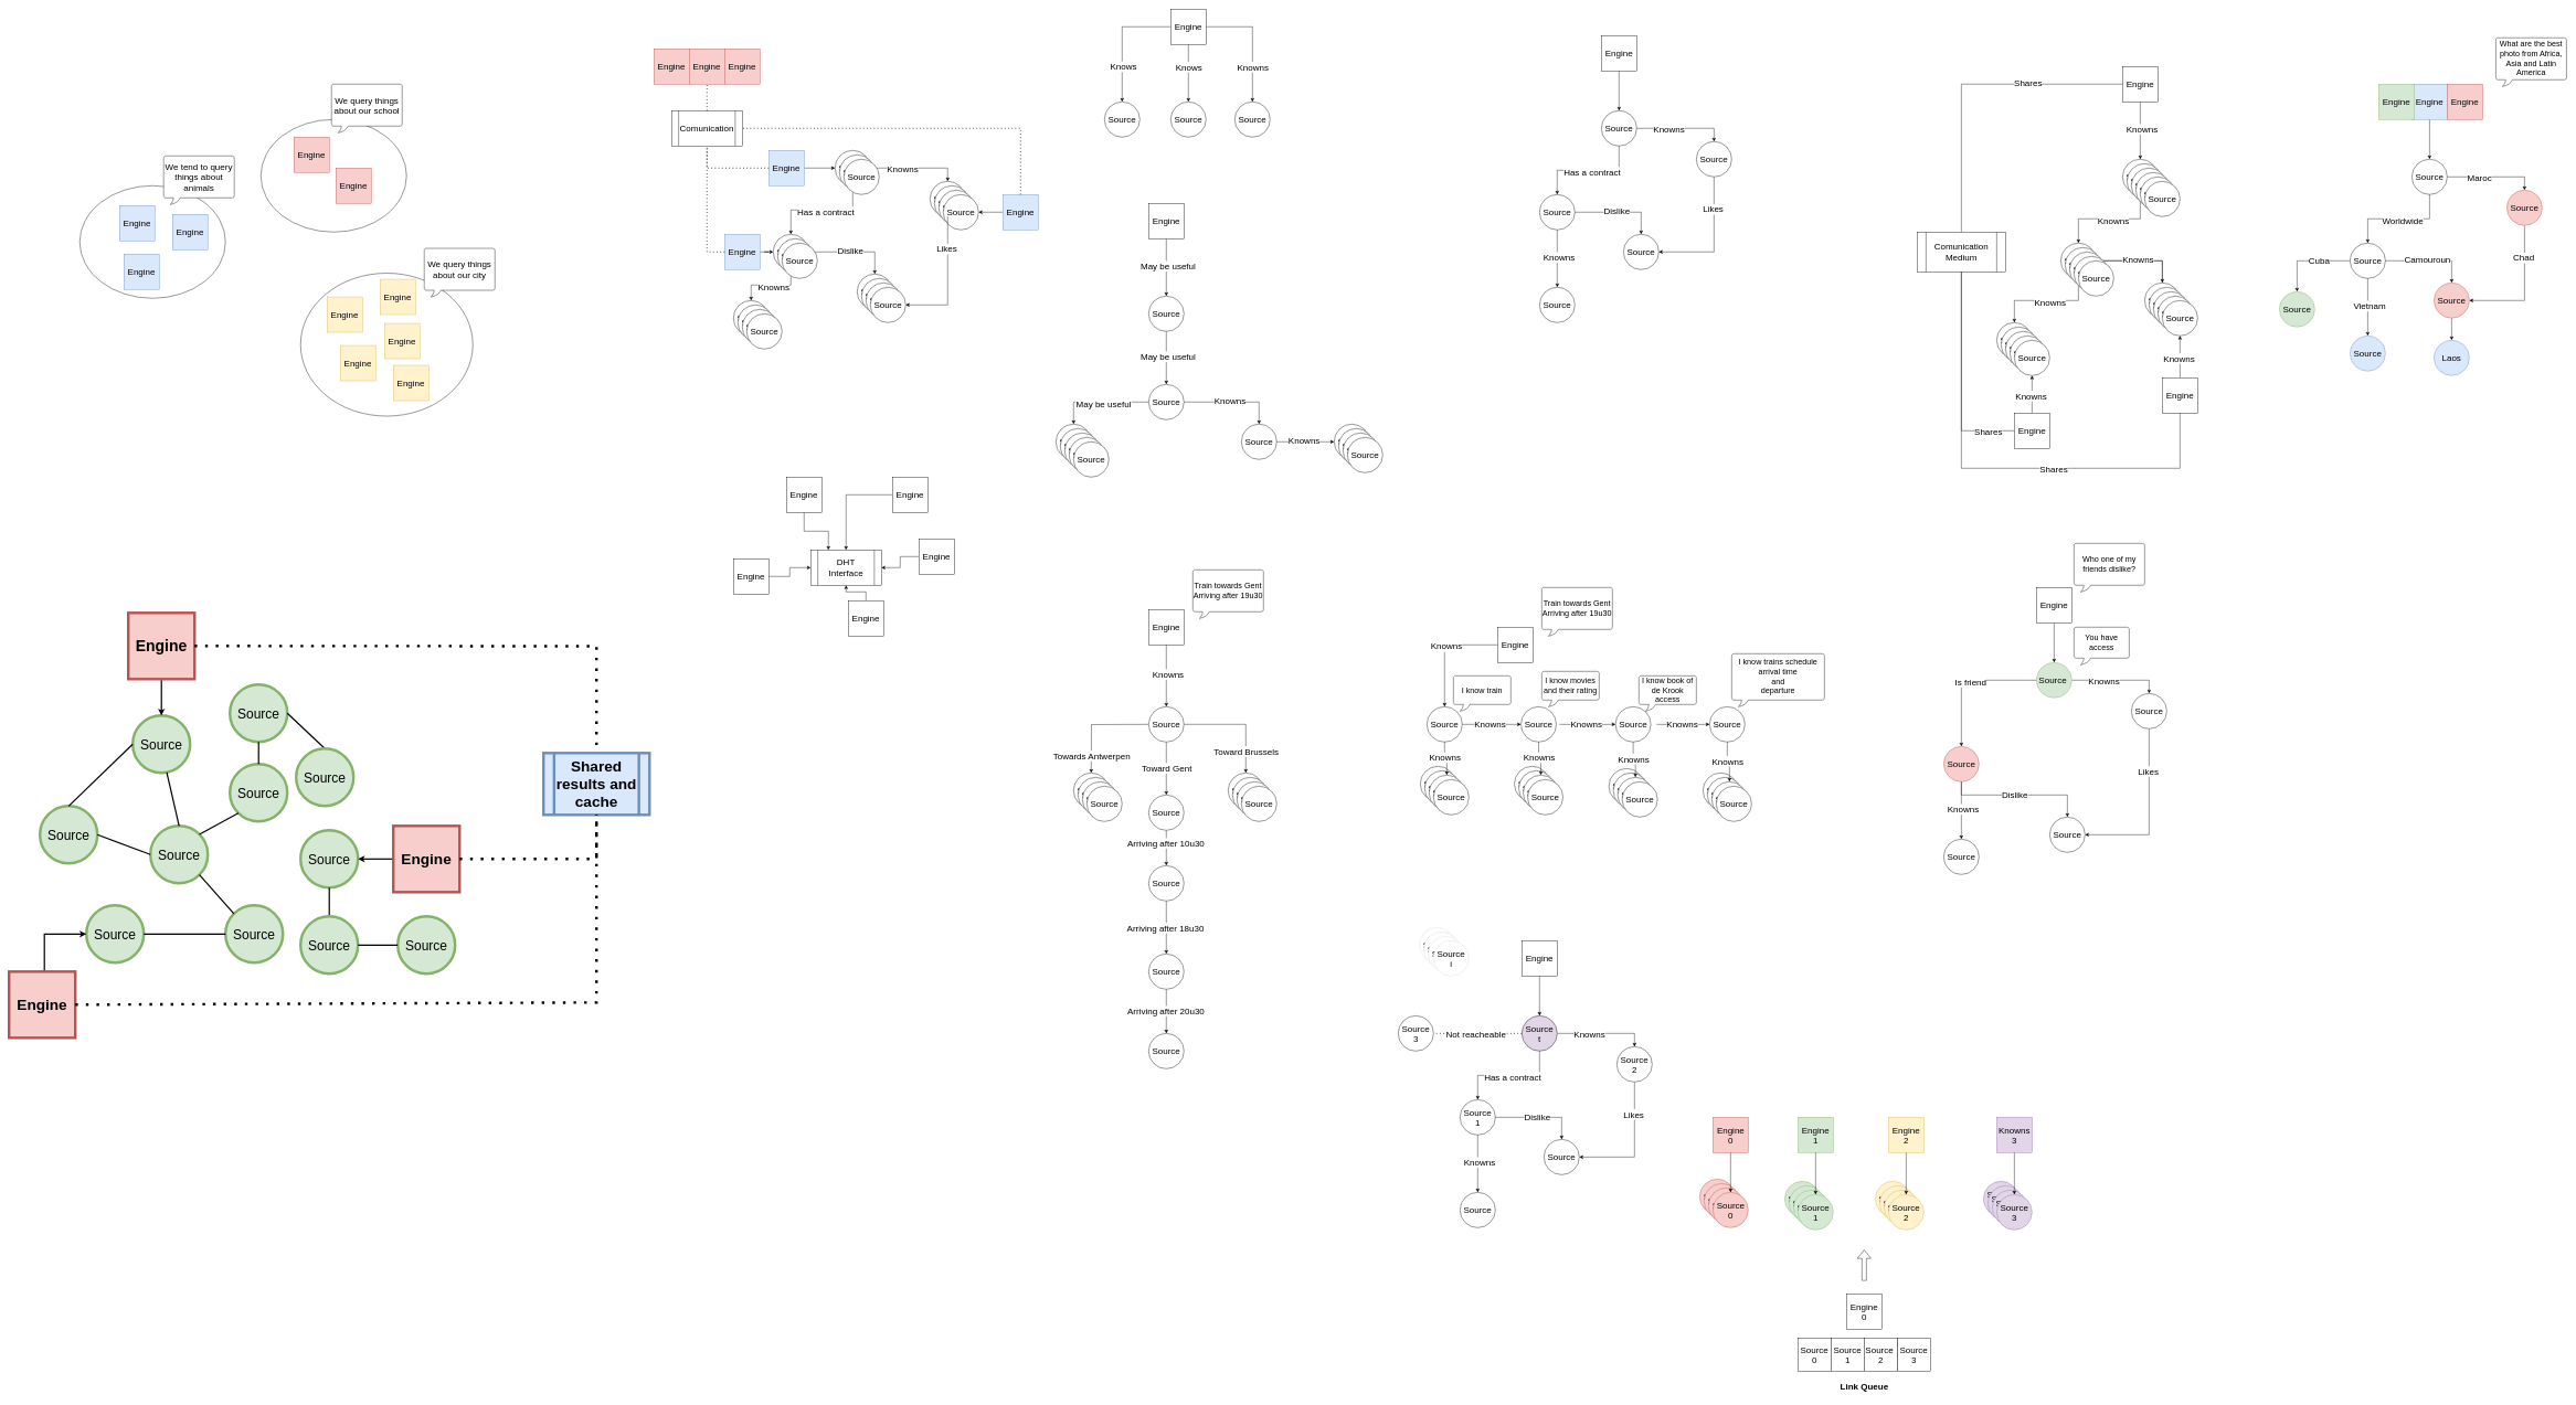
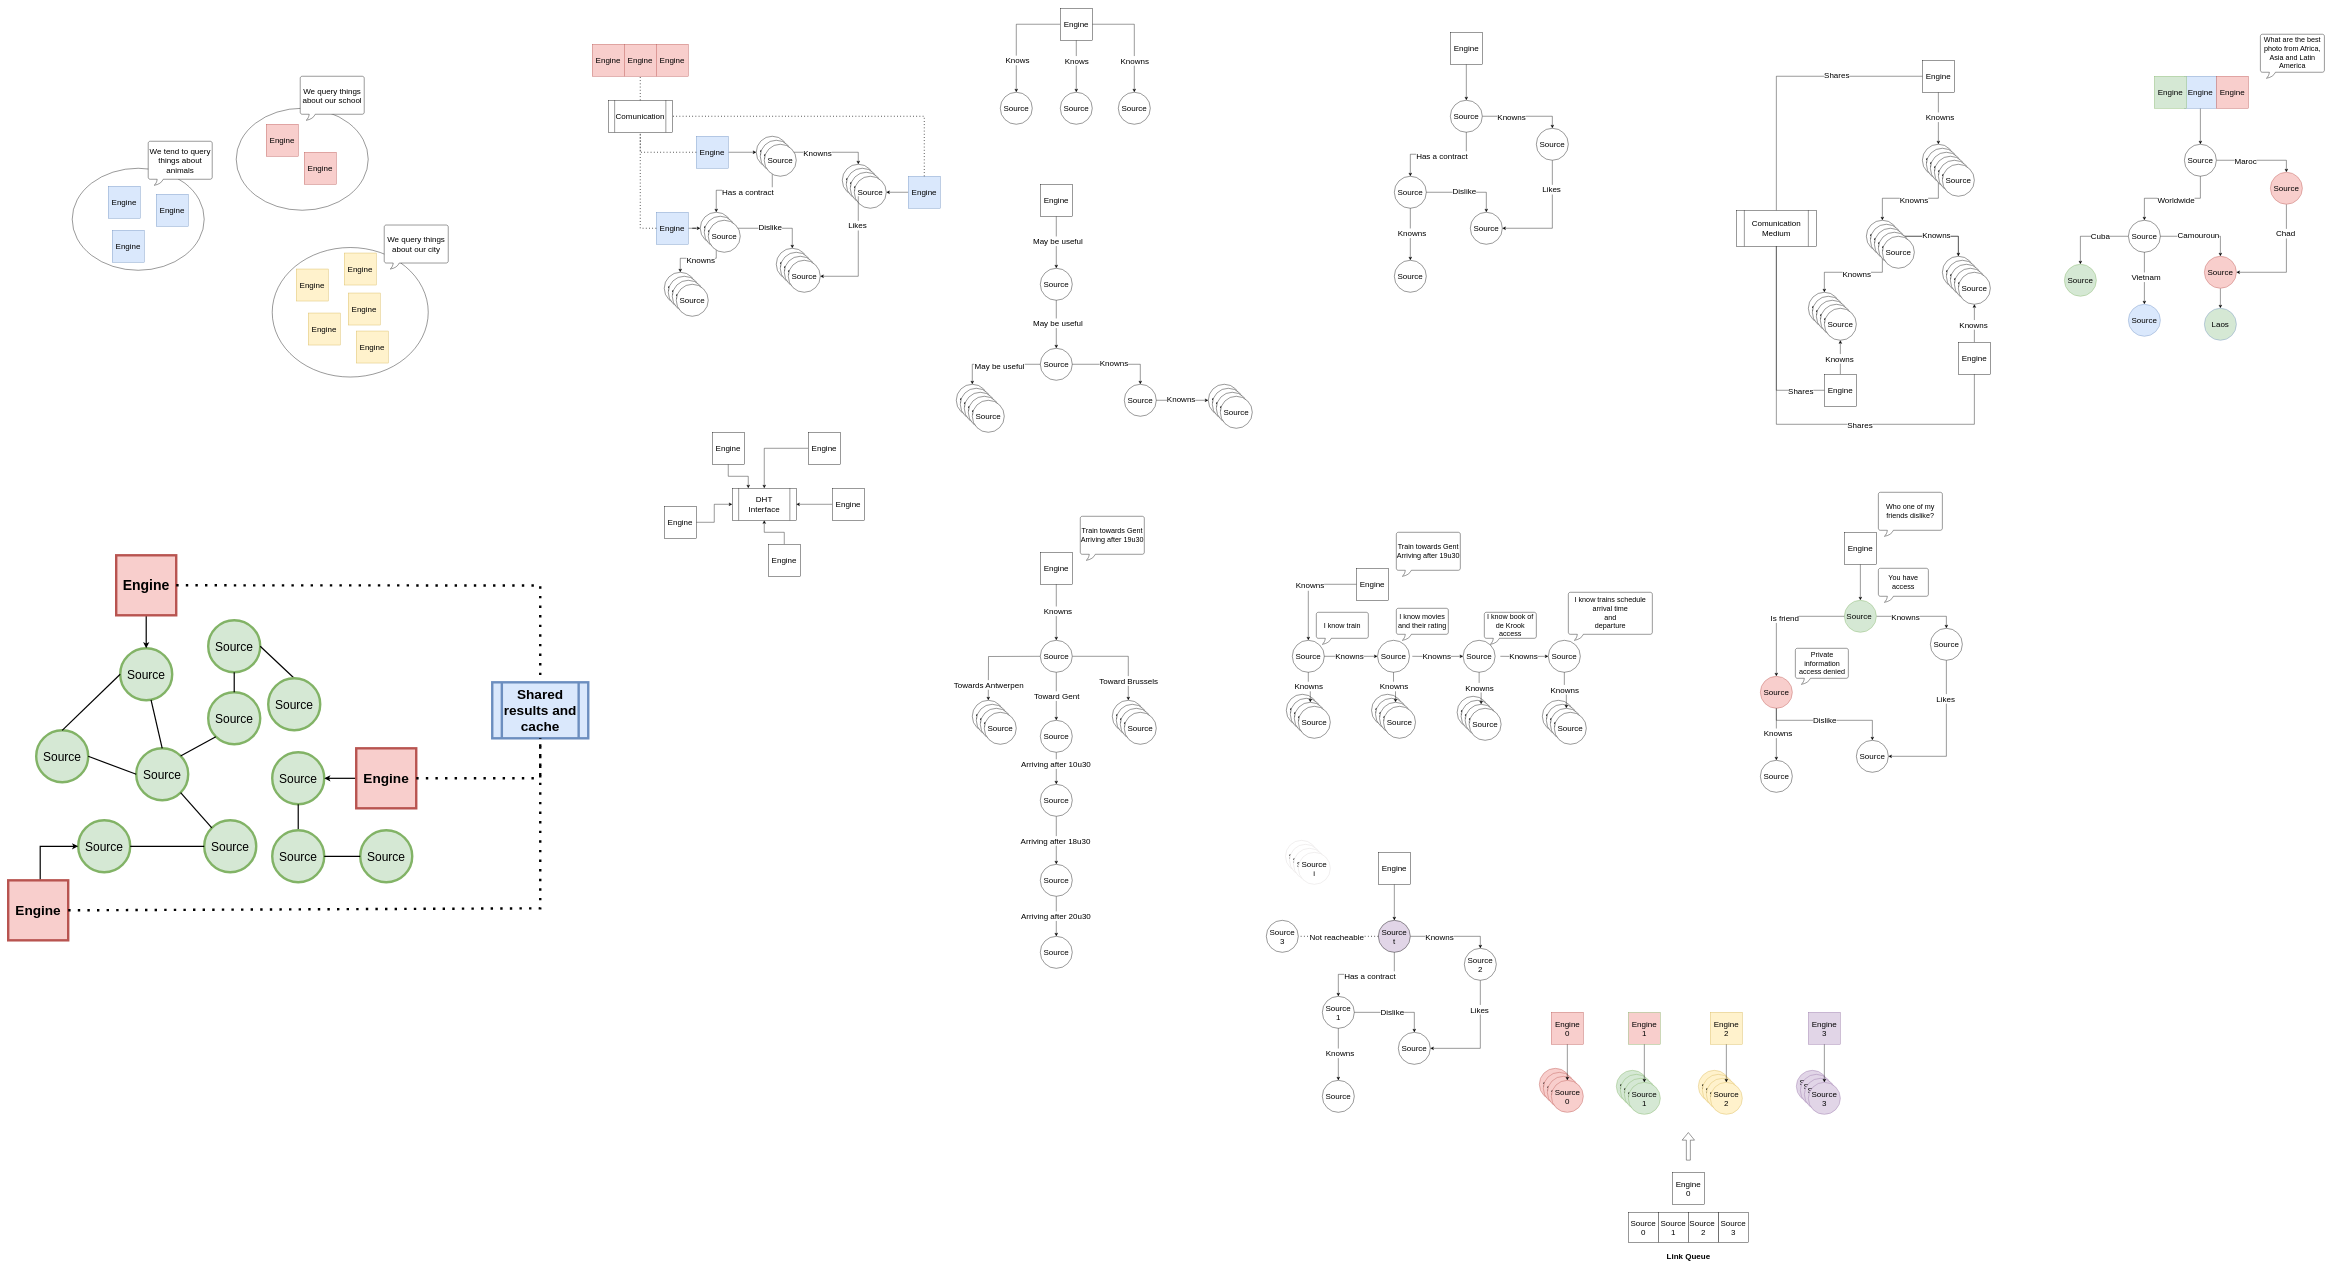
- <mxCell id="300" value="&lt;font style=&quot;font-size: 20px;&quot;&gt;Laos&lt;/font&gt;" style="ellipse;whiteSpace=wrap;html=1;aspect=fixed;fillColor=#dae8fc;strokeColor=#6c8ebf;" parent="1" vertex="1"><mxGeometry x="5510" y="770" width="80" height="80" as="geometry" /></mxCell>
+ <mxCell id="300" value="&lt;font style=&quot;font-size: 20px;&quot;&gt;Laos&lt;/font&gt;" style="ellipse;whiteSpace=wrap;html=1;aspect=fixed;fillColor=#d5e8d4;strokeColor=#6c8ebf;" parent="1" vertex="1"><mxGeometry x="5510" y="770" width="80" height="80" as="geometry" /></mxCell>
- <mxCell id="356" value="&lt;font style=&quot;font-size: 20px;&quot;&gt;DHT&lt;br&gt;Interface&lt;br&gt;&lt;/font&gt;" style="shape=process;whiteSpace=wrap;html=1;backgroundOutline=1;" parent="1" vertex="1"><mxGeometry x="1835" y="1245" width="160" height="80" as="geometry" /></mxCell>
+ <mxCell id="356" value="&lt;font style=&quot;font-size: 20px;&quot;&gt;DHT&lt;br&gt;Interface&lt;br&gt;&lt;/font&gt;" style="shape=process;whiteSpace=wrap;html=1;backgroundOutline=1;" parent="1" vertex="1"><mxGeometry x="1830" y="1220" width="160" height="80" as="geometry" /></mxCell>
+ <mxCell id="215" value="&lt;font style=&quot;font-size: 18px;&quot;&gt;Private information&lt;br&gt;access denied&lt;br&gt;&lt;/font&gt;" style="whiteSpace=wrap;html=1;shape=mxgraph.basic.roundRectCallout;dx=30;dy=15;size=5;boundedLbl=1;" parent="1" vertex="1"><mxGeometry x="4487.5" y="1620" width="132.5" height="90" as="geometry" /></mxCell>
- <mxCell id="251" value="&lt;font style=&quot;font-size: 20px;&quot;&gt;Engine&lt;br&gt;1&lt;br&gt;&lt;/font&gt;" style="whiteSpace=wrap;html=1;aspect=fixed;fillColor=#d5e8d4;strokeColor=#82b366;" parent="1" vertex="1"><mxGeometry x="4070" y="2530" width="80" height="80" as="geometry" /></mxCell>
+ <mxCell id="251" value="&lt;font style=&quot;font-size: 20px;&quot;&gt;Engine&lt;br&gt;1&lt;br&gt;&lt;/font&gt;" style="whiteSpace=wrap;html=1;aspect=fixed;fillColor=#f8cecc;strokeColor=#82b366;" parent="1" vertex="1"><mxGeometry x="4070" y="2530" width="80" height="80" as="geometry" /></mxCell>
- <mxCell id="248" value="&lt;font style=&quot;font-size: 20px;&quot;&gt;Knowns&lt;br&gt;3&lt;br&gt;&lt;/font&gt;" style="whiteSpace=wrap;html=1;aspect=fixed;fillColor=#e1d5e7;strokeColor=#9673a6;" parent="1" vertex="1"><mxGeometry x="4520" y="2530" width="80" height="80" as="geometry" /></mxCell>
+ <mxCell id="248" value="&lt;font style=&quot;font-size: 20px;&quot;&gt;Engine&lt;br&gt;3&lt;br&gt;&lt;/font&gt;" style="whiteSpace=wrap;html=1;aspect=fixed;fillColor=#e1d5e7;strokeColor=#9673a6;" parent="1" vertex="1"><mxGeometry x="4520" y="2530" width="80" height="80" as="geometry" /></mxCell>
